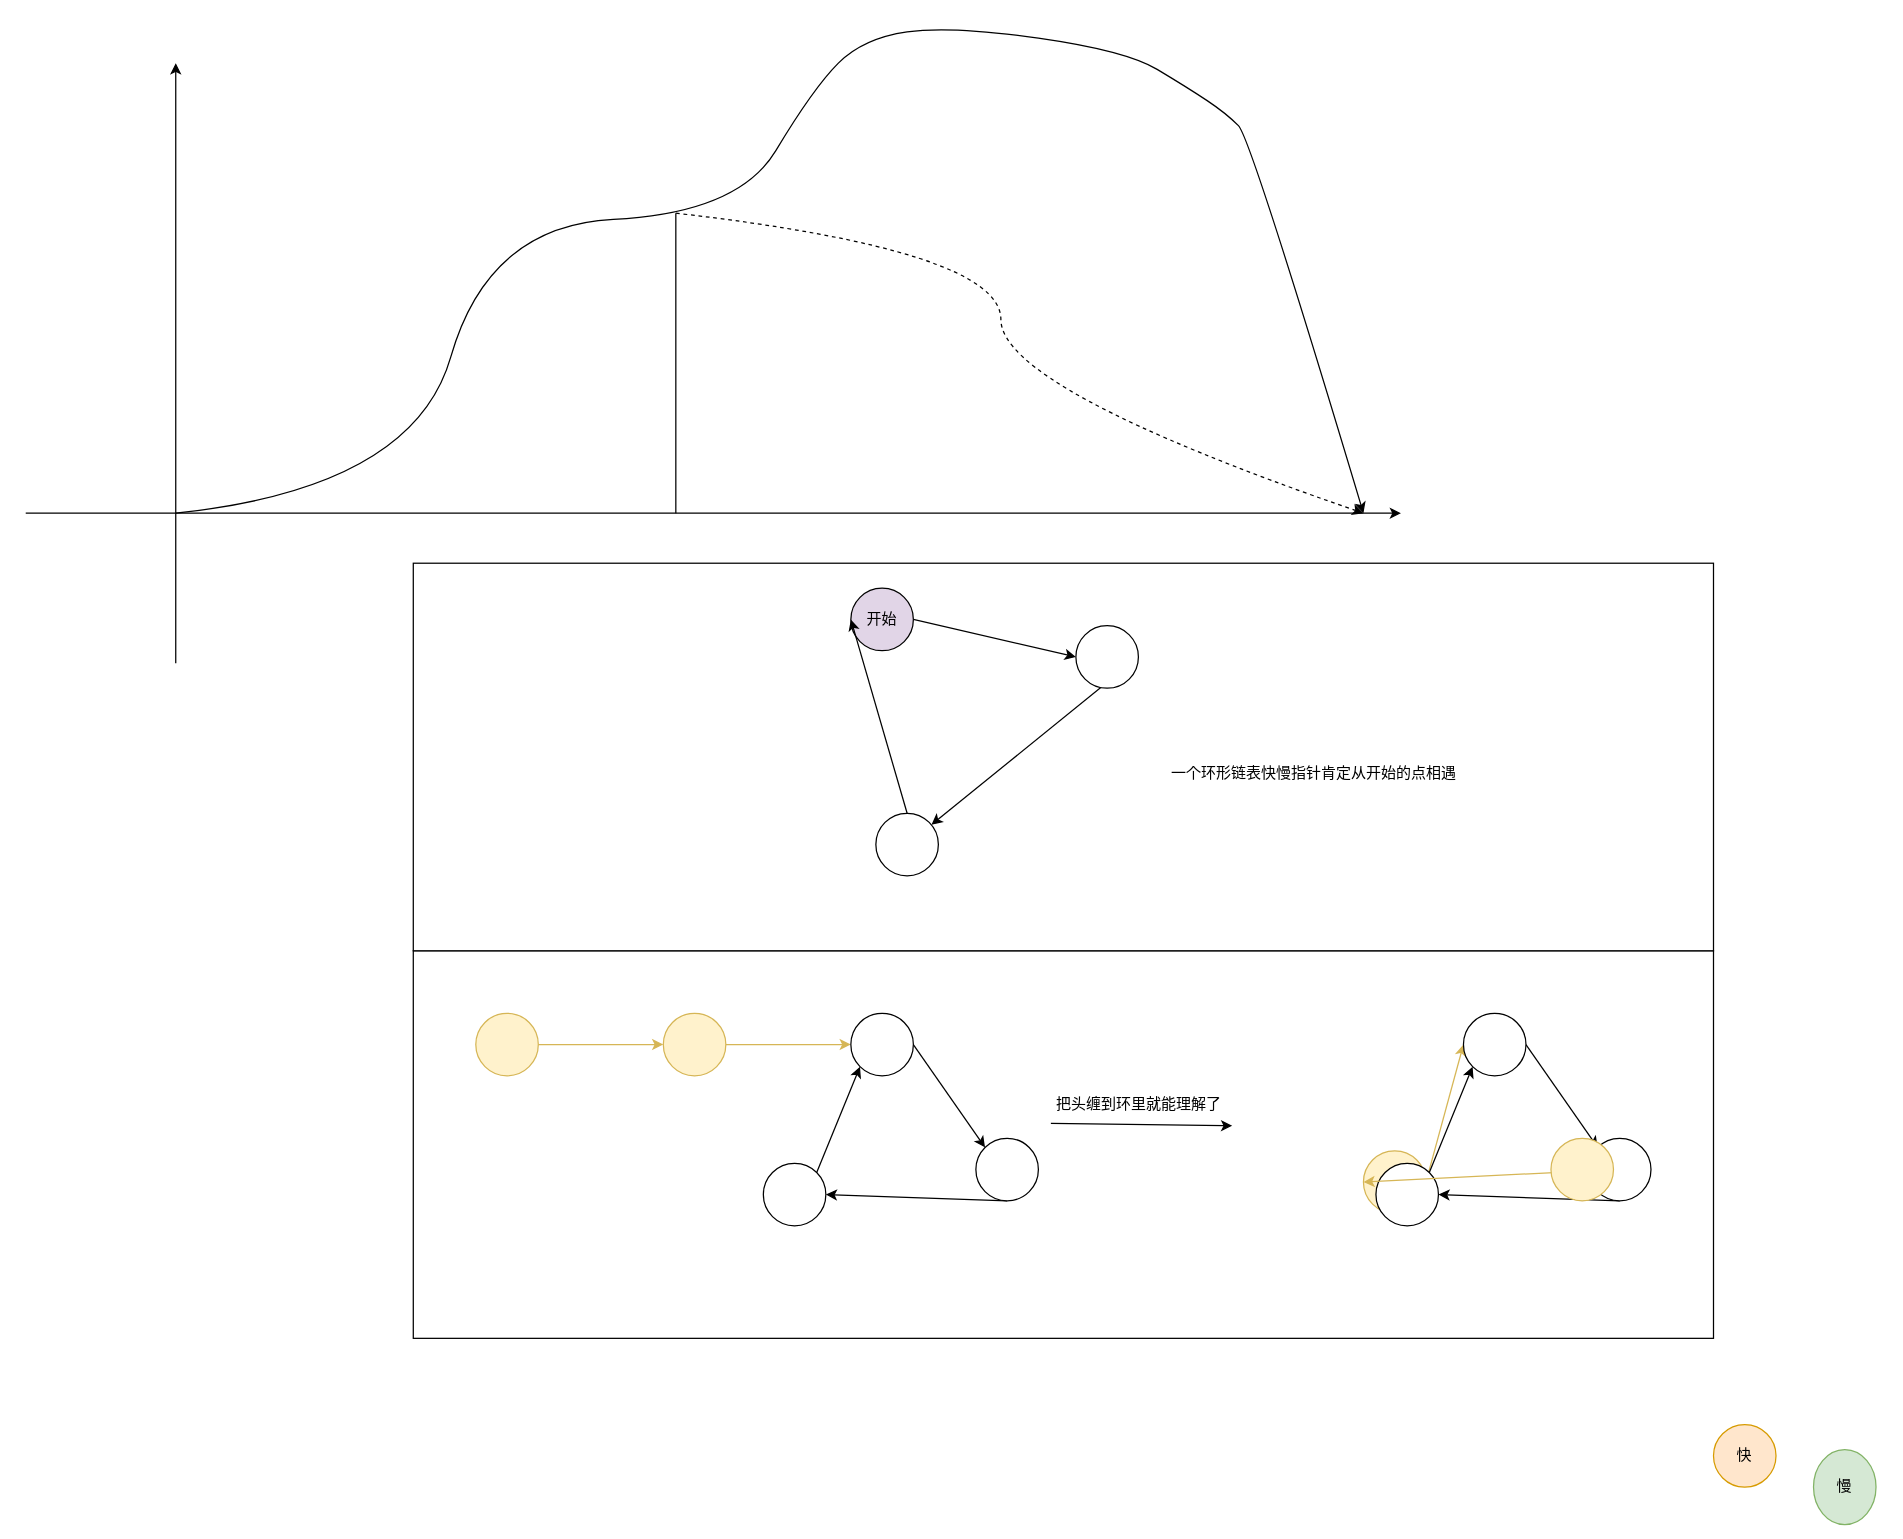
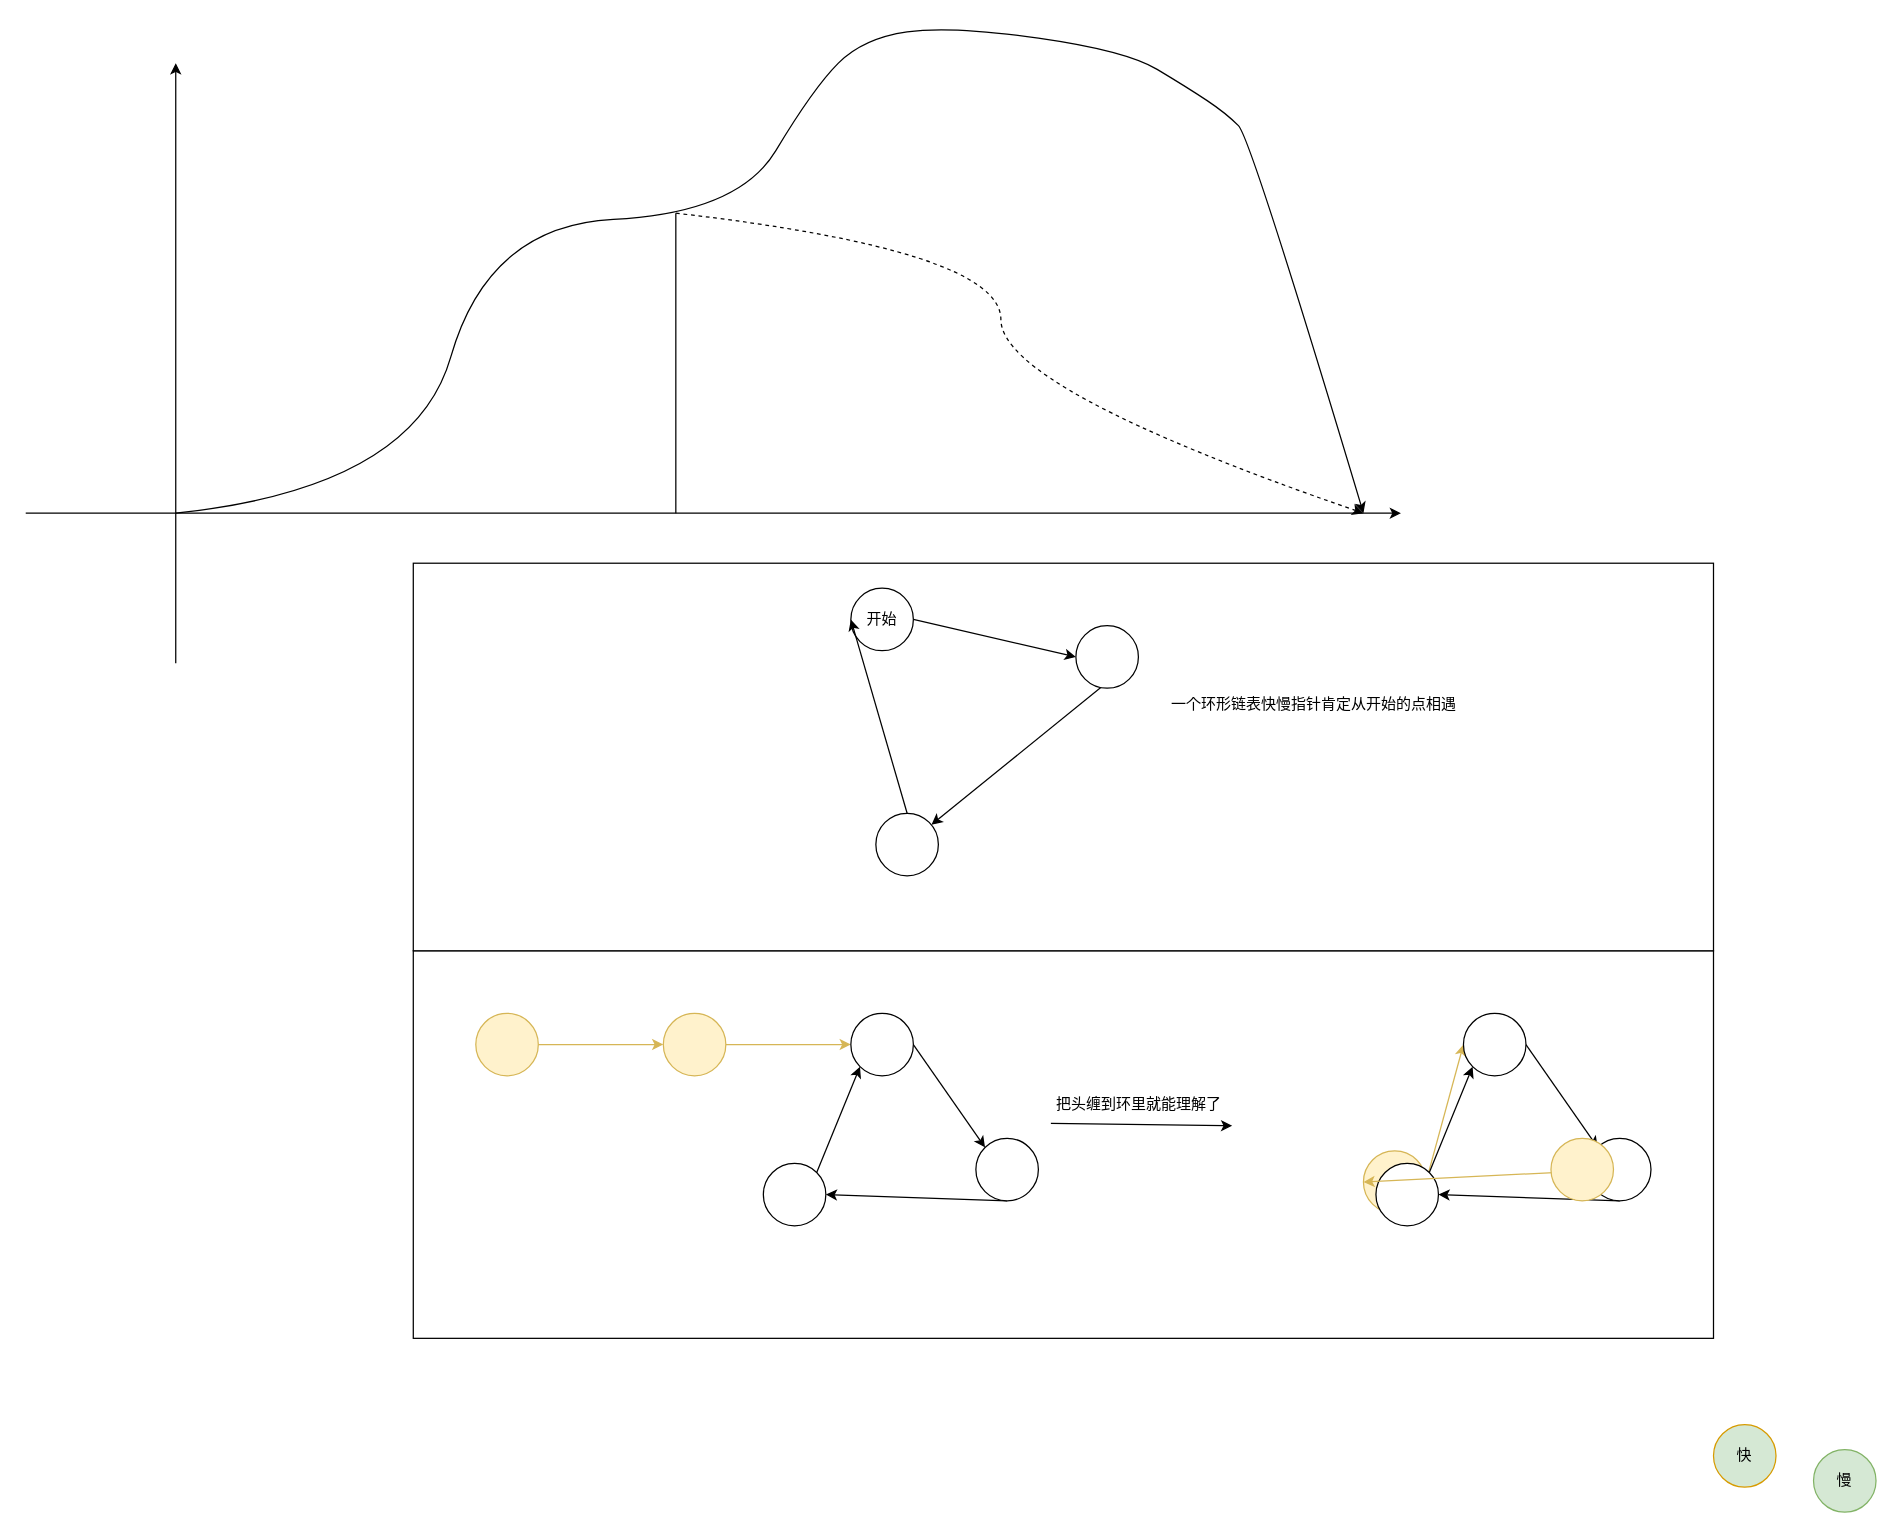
- <mxCell id="12" value="开始" style="ellipse;whiteSpace=wrap;html=1;aspect=fixed;fillColor=#e1d5e7;" vertex="1" parent="1"><mxGeometry x="680" y="470" width="50" height="50" as="geometry" /></mxCell>
+ <mxCell id="12" value="开始" style="ellipse;whiteSpace=wrap;html=1;aspect=fixed;" vertex="1" parent="1"><mxGeometry x="680" y="470" width="50" height="50" as="geometry" /></mxCell>
- <mxCell id="17" value="一个环形链表快慢指针肯定从开始的点相遇" style="text;html=1;align=center;verticalAlign=middle;resizable=0;points=[];autosize=1;strokeColor=none;fillColor=none;" vertex="1" parent="1"><mxGeometry x="925" y="603" width="250" height="30" as="geometry" /></mxCell>
+ <mxCell id="17" value="一个环形链表快慢指针肯定从开始的点相遇" style="text;html=1;align=center;verticalAlign=middle;resizable=0;points=[];autosize=1;strokeColor=none;fillColor=none;" vertex="1" parent="1"><mxGeometry x="925" y="548" width="250" height="30" as="geometry" /></mxCell>
- <mxCell id="10" value="快" style="ellipse;whiteSpace=wrap;html=1;aspect=fixed;fillColor=#ffe6cc;strokeColor=#d79b00;" vertex="1" parent="1"><mxGeometry x="1370" y="1139" width="50" height="50" as="geometry" /></mxCell>
+ <mxCell id="10" value="快" style="ellipse;whiteSpace=wrap;html=1;aspect=fixed;fillColor=#d5e8d4;strokeColor=#d79b00;" vertex="1" parent="1"><mxGeometry x="1370" y="1139" width="50" height="50" as="geometry" /></mxCell>
- <mxCell id="9" value="慢" style="ellipse;whiteSpace=wrap;html=1;aspect=fixed;fillColor=#d5e8d4;strokeColor=#82b366;" vertex="1" parent="1"><mxGeometry x="1450" y="1159" width="50" height="60" as="geometry" /></mxCell>
+ <mxCell id="9" value="慢" style="ellipse;whiteSpace=wrap;html=1;aspect=fixed;fillColor=#d5e8d4;strokeColor=#82b366;" vertex="1" parent="1"><mxGeometry x="1450" y="1159" width="50" height="50" as="geometry" /></mxCell>
